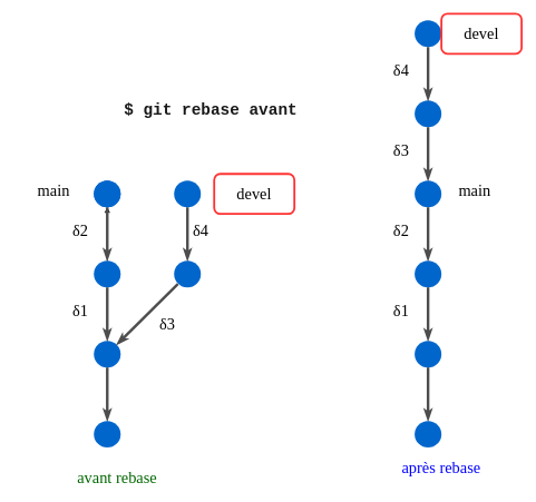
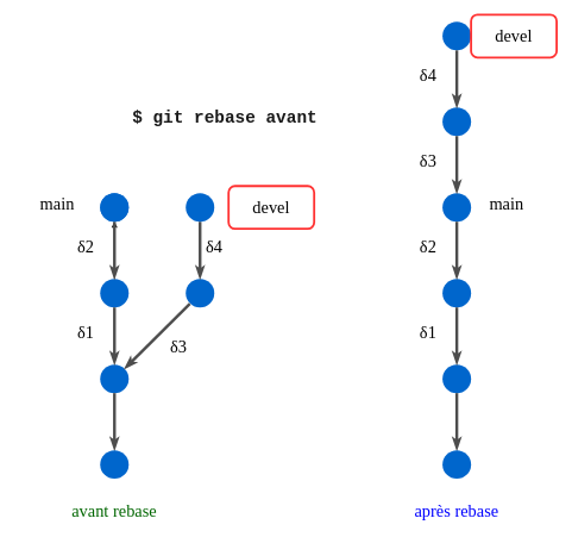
- <mxCell id="25" value="&lt;font color=&quot;#0000ff&quot;&gt;après rebase&lt;/font&gt;" style="text;html=1;strokeColor=none;fillColor=none;align=center;verticalAlign=middle;whiteSpace=wrap;rounded=0;fontFamily=Verdana;fontSize=24;fontColor=#006600;" parent="1" vertex="1"><mxGeometry x="560" y="685" width="200" height="30" as="geometry" /></mxCell>
+ <mxCell id="25" value="&lt;font color=&quot;#0000ff&quot;&gt;après rebase&lt;/font&gt;" style="text;html=1;strokeColor=none;fillColor=none;align=center;verticalAlign=middle;whiteSpace=wrap;rounded=0;fontFamily=Verdana;fontSize=24;fontColor=#006600;" parent="1" vertex="1"><mxGeometry x="540" y="700" width="200" height="30" as="geometry" /></mxCell>
- <mxCell id="15" value="avant rebase" style="text;html=1;strokeColor=none;fillColor=none;align=center;verticalAlign=middle;whiteSpace=wrap;rounded=0;fontFamily=Verdana;fontSize=24;fontColor=#006600;" parent="1" vertex="1"><mxGeometry x="75" y="700" width="200" height="30" as="geometry" /></mxCell>
+ <mxCell id="15" value="avant rebase" style="text;html=1;strokeColor=none;fillColor=none;align=center;verticalAlign=middle;whiteSpace=wrap;rounded=0;fontFamily=Verdana;fontSize=24;fontColor=#006600;" parent="1" vertex="1"><mxGeometry x="60" y="700" width="200" height="30" as="geometry" /></mxCell>
